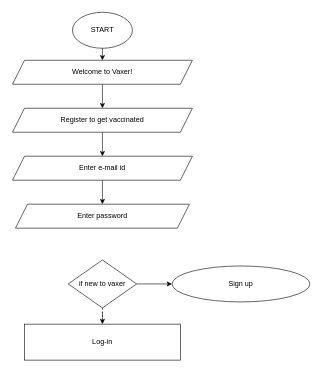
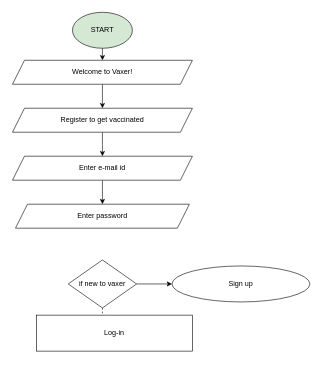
- <mxCell id="2" value="START" style="ellipse;whiteSpace=wrap;html=1;" parent="1" vertex="1"><mxGeometry x="120" y="20" width="100" height="60" as="geometry" /></mxCell>
+ <mxCell id="2" value="START" style="ellipse;whiteSpace=wrap;html=1;fillColor=#d5e8d4;" parent="1" vertex="1"><mxGeometry x="120" y="20" width="100" height="60" as="geometry" /></mxCell>
- <mxCell id="15" value="Log-in" style="rounded=0;whiteSpace=wrap;html=1;" parent="1" vertex="1"><mxGeometry x="40" y="540" width="260" height="60" as="geometry" /></mxCell>
+ <mxCell id="15" value="Log-in" style="rounded=0;whiteSpace=wrap;html=1;" parent="1" vertex="1"><mxGeometry x="60" y="525" width="260" height="60" as="geometry" /></mxCell>
